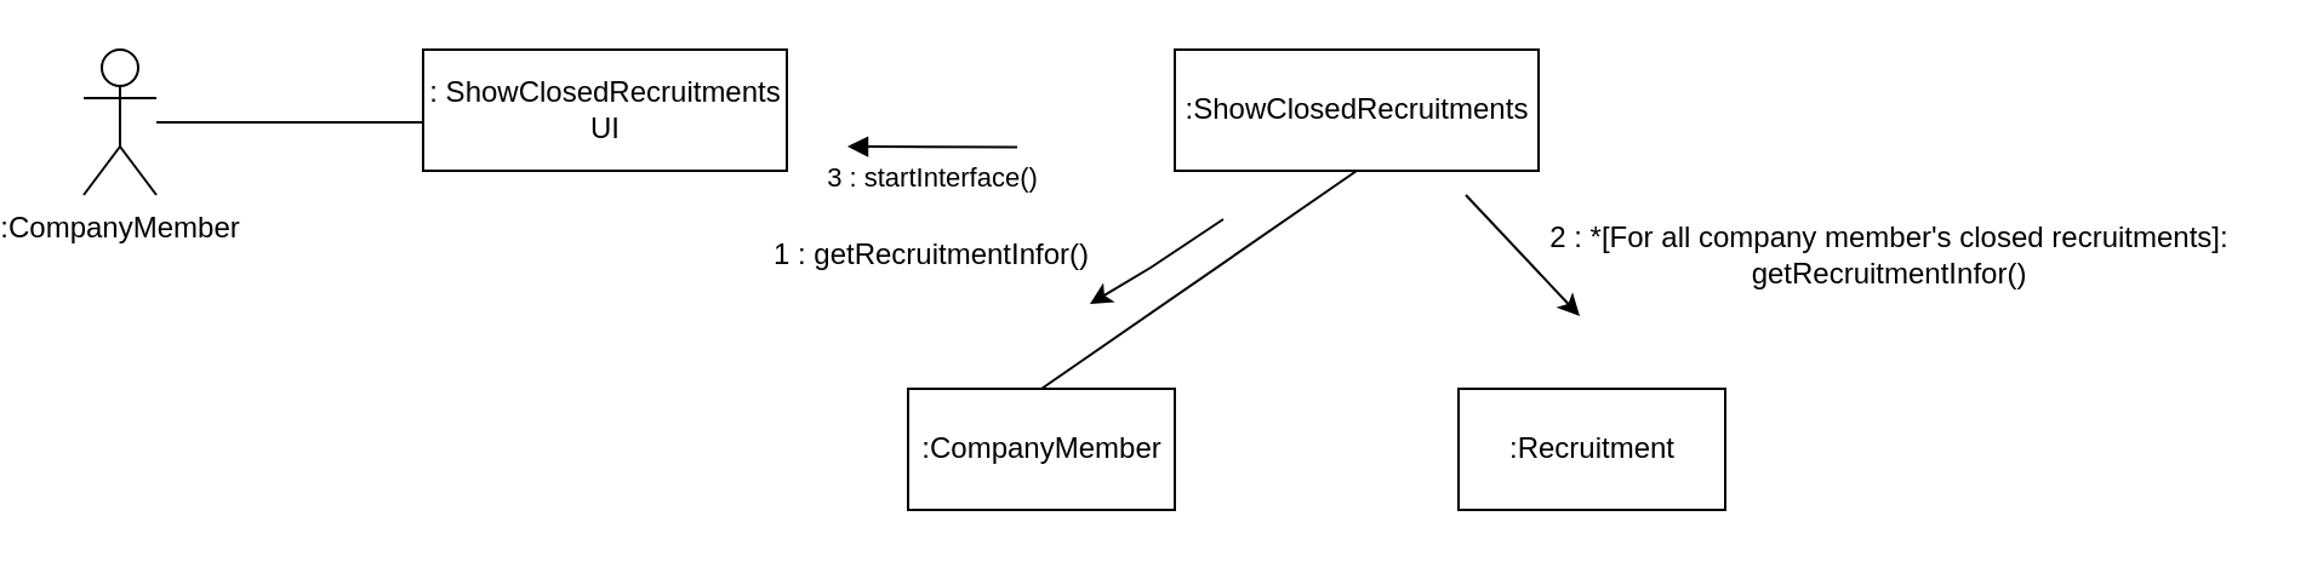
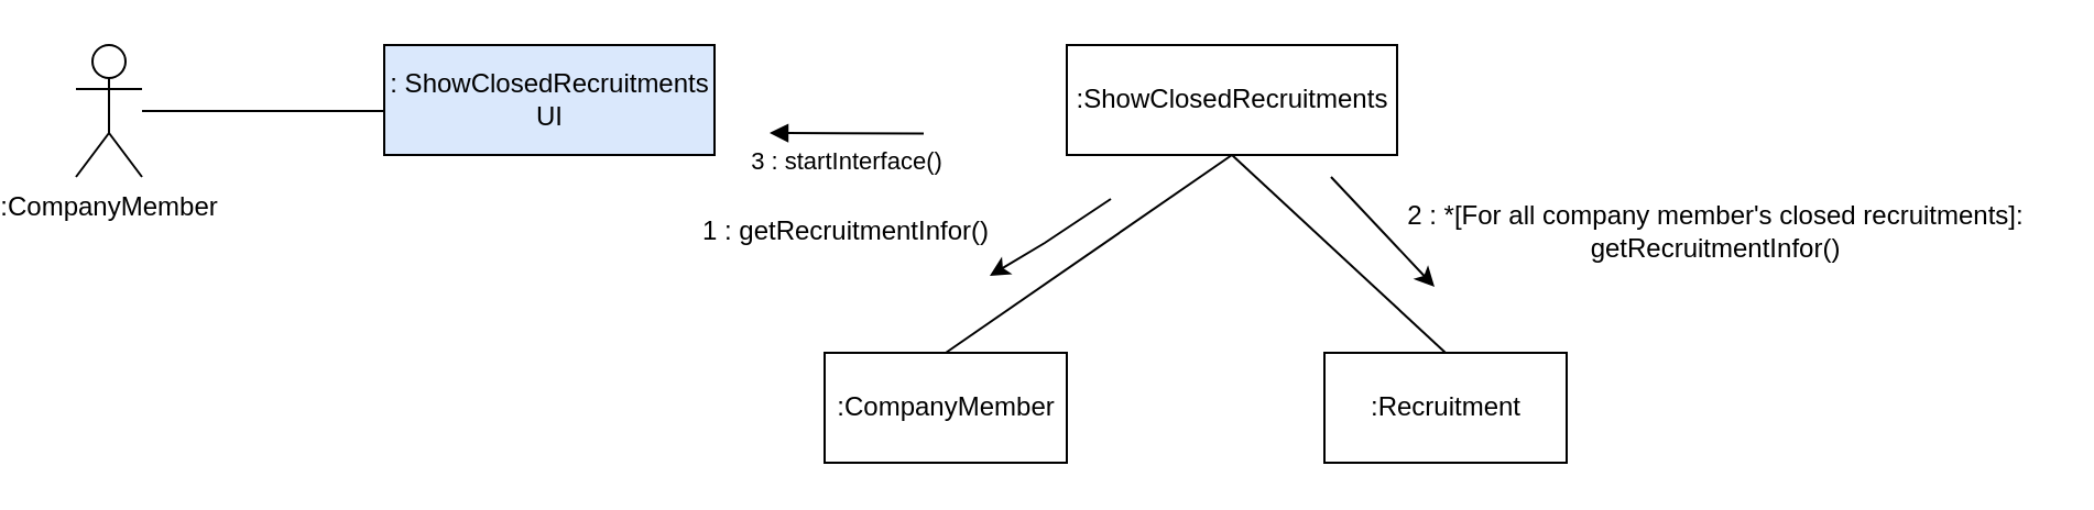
- <mxCell id="4" value=":&amp;nbsp;ShowClosedRecruitments&lt;br&gt;UI" style="html=1;" parent="1" vertex="1"><mxGeometry x="160" y="20" width="150" height="50" as="geometry" /></mxCell>
+ <mxCell id="4" value=":&amp;nbsp;ShowClosedRecruitments&lt;br&gt;UI" style="html=1;fillColor=#dae8fc;" parent="1" vertex="1"><mxGeometry x="160" y="20" width="150" height="50" as="geometry" /></mxCell>
+ <mxCell id="6" value="" style="endArrow=none;html=1;rounded=0;entryX=0.5;entryY=1;entryDx=0;entryDy=0;exitX=0.5;exitY=0;exitDx=0;exitDy=0;" parent="1" source="7" target="3" edge="1"><mxGeometry width="50" height="50" relative="1" as="geometry"><mxPoint x="395" y="160" as="sourcePoint" /><mxPoint x="830" y="340" as="targetPoint" /></mxGeometry></mxCell>
